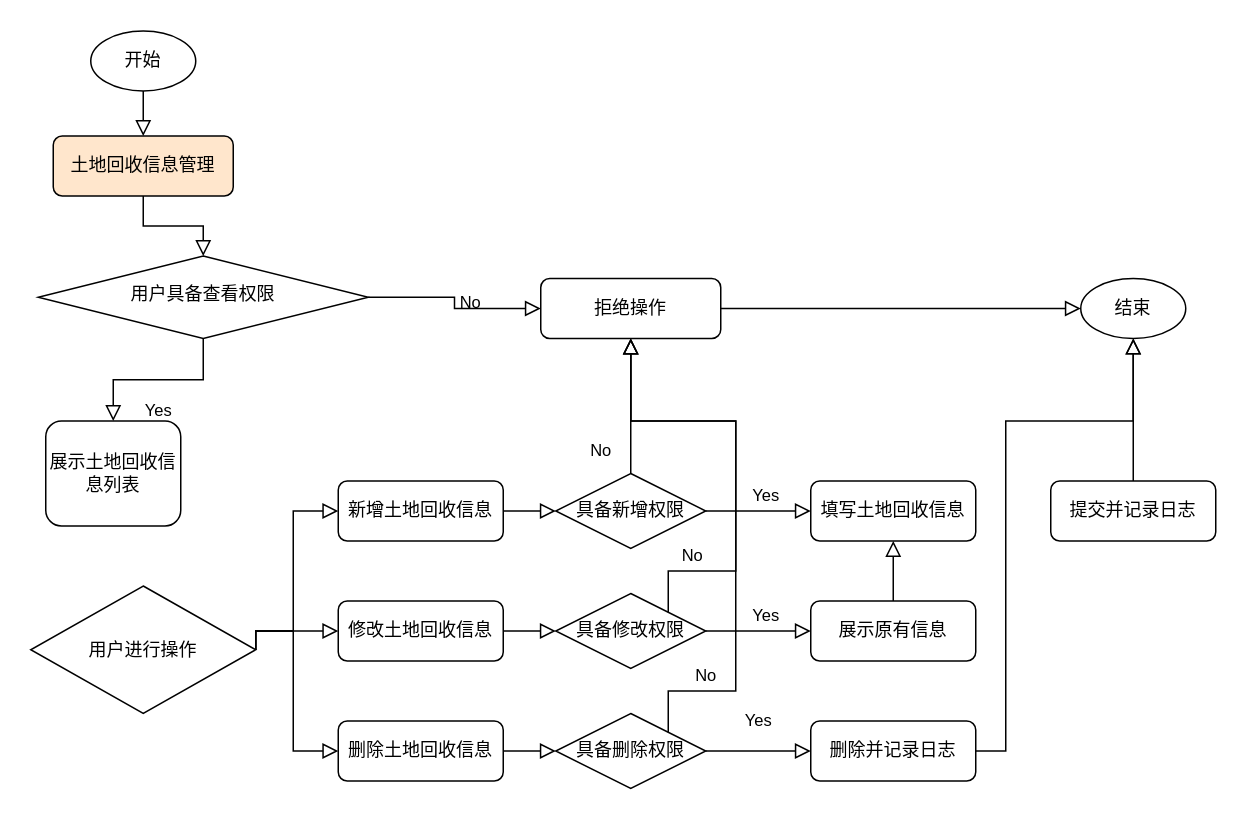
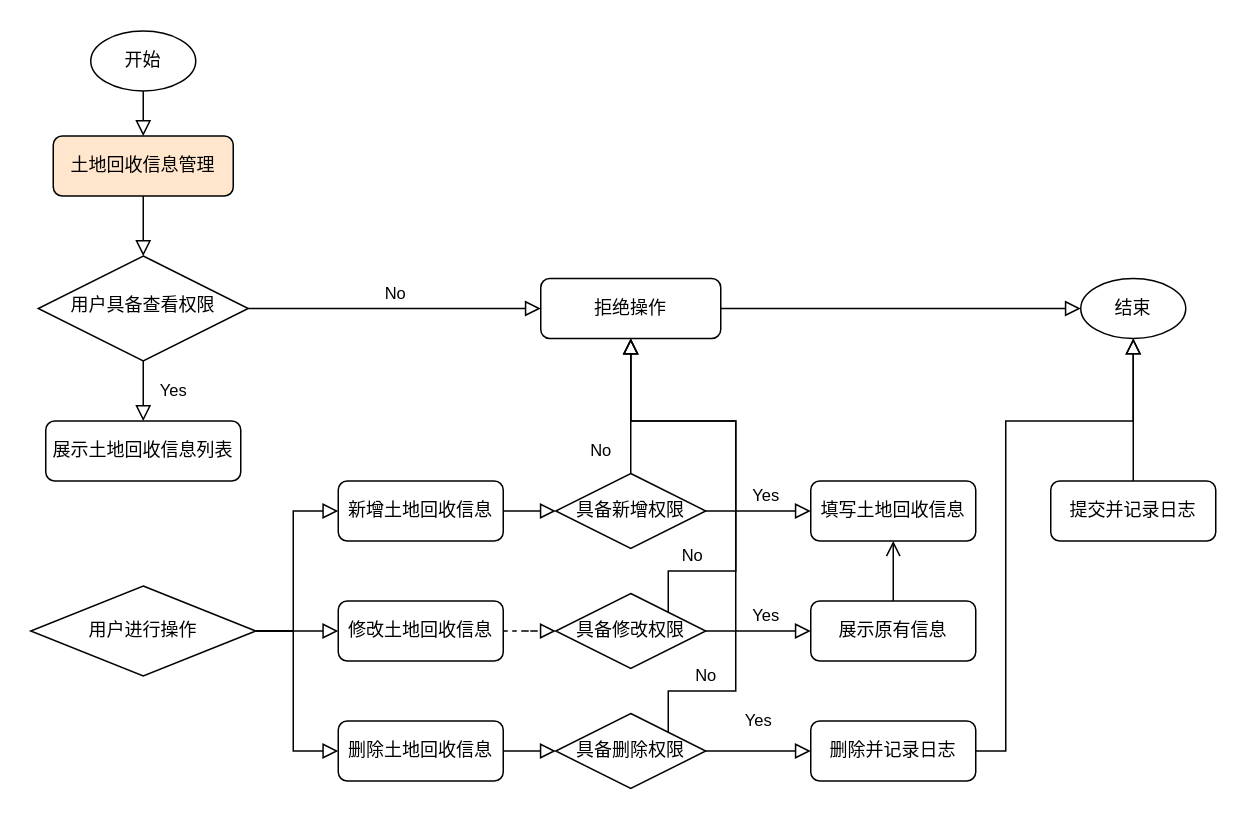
- <mxCell id="6" value="用户具备查看权限" style="rhombus;whiteSpace=wrap;html=1;shadow=0;fontFamily=Helvetica;fontSize=12;align=center;strokeWidth=1;spacing=6;spacingTop=-4;" parent="1" vertex="1"><mxGeometry x="25" y="170" width="220" height="55" as="geometry" /></mxCell>
+ <mxCell id="6" value="用户具备查看权限" style="rhombus;whiteSpace=wrap;html=1;shadow=0;fontFamily=Helvetica;fontSize=12;align=center;strokeWidth=1;spacing=6;spacingTop=-4;" parent="1" vertex="1"><mxGeometry x="25" y="170" width="140" height="70" as="geometry" /></mxCell>
- <mxCell id="8" value="展示土地回收信息列表" style="rounded=1;whiteSpace=wrap;html=1;fontSize=12;glass=0;strokeWidth=1;shadow=0;" parent="1" vertex="1"><mxGeometry x="30" y="280" width="90" height="70" as="geometry" /></mxCell>
+ <mxCell id="8" value="展示土地回收信息列表" style="rounded=1;whiteSpace=wrap;html=1;fontSize=12;glass=0;strokeWidth=1;shadow=0;" parent="1" vertex="1"><mxGeometry x="30" y="280" width="130" height="40" as="geometry" /></mxCell>
- <mxCell id="27" value="" style="rounded=0;html=1;jettySize=auto;orthogonalLoop=1;fontSize=11;endArrow=block;endFill=0;endSize=8;strokeWidth=1;shadow=0;labelBackgroundColor=none;edgeStyle=orthogonalEdgeStyle;exitX=0.5;exitY=0;exitDx=0;exitDy=0;entryX=0.5;entryY=1;entryDx=0;entryDy=0;" parent="1" source="22" target="26" edge="1"><mxGeometry relative="1" as="geometry"><mxPoint x="345" y="350" as="sourcePoint" /><mxPoint x="730" y="420" as="targetPoint" /><Array as="points"><mxPoint x="595" y="390" /><mxPoint x="595" y="390" /></Array></mxGeometry></mxCell>
+ <mxCell id="27" value="" style="rounded=0;html=1;jettySize=auto;orthogonalLoop=1;fontSize=11;endArrow=open;endFill=0;endSize=8;strokeWidth=1;shadow=0;labelBackgroundColor=none;edgeStyle=orthogonalEdgeStyle;exitX=0.5;exitY=0;exitDx=0;exitDy=0;entryX=0.5;entryY=1;entryDx=0;entryDy=0;" parent="1" source="22" target="26" edge="1"><mxGeometry relative="1" as="geometry"><mxPoint x="345" y="350" as="sourcePoint" /><mxPoint x="730" y="420" as="targetPoint" /><Array as="points"><mxPoint x="595" y="390" /><mxPoint x="595" y="390" /></Array></mxGeometry></mxCell>
- <mxCell id="20" value="" style="rounded=0;html=1;jettySize=auto;orthogonalLoop=1;fontSize=11;endArrow=block;endFill=0;endSize=8;strokeWidth=1;shadow=0;labelBackgroundColor=none;edgeStyle=orthogonalEdgeStyle;exitX=1;exitY=0.5;exitDx=0;exitDy=0;" parent="1" source="11" target="17" edge="1"><mxGeometry relative="1" as="geometry"><mxPoint x="345" y="350" as="sourcePoint" /><mxPoint x="365" y="400" as="targetPoint" /><Array as="points" /></mxGeometry></mxCell>
+ <mxCell id="20" value="" style="rounded=0;html=1;jettySize=auto;orthogonalLoop=1;fontSize=11;endArrow=block;endFill=0;endSize=8;strokeWidth=1;shadow=0;labelBackgroundColor=none;edgeStyle=orthogonalEdgeStyle;exitX=1;exitY=0.5;exitDx=0;exitDy=0;dashed=1;" parent="1" source="11" target="17" edge="1"><mxGeometry relative="1" as="geometry"><mxPoint x="345" y="350" as="sourcePoint" /><mxPoint x="365" y="400" as="targetPoint" /><Array as="points" /></mxGeometry></mxCell>
- <mxCell id="9" value="用户进行操作" style="rhombus;whiteSpace=wrap;html=1;" parent="1" vertex="1"><mxGeometry x="20" y="390" width="150" height="85" as="geometry" /></mxCell>
+ <mxCell id="9" value="用户进行操作" style="rhombus;whiteSpace=wrap;html=1;" parent="1" vertex="1"><mxGeometry x="20" y="390" width="150" height="60" as="geometry" /></mxCell>
